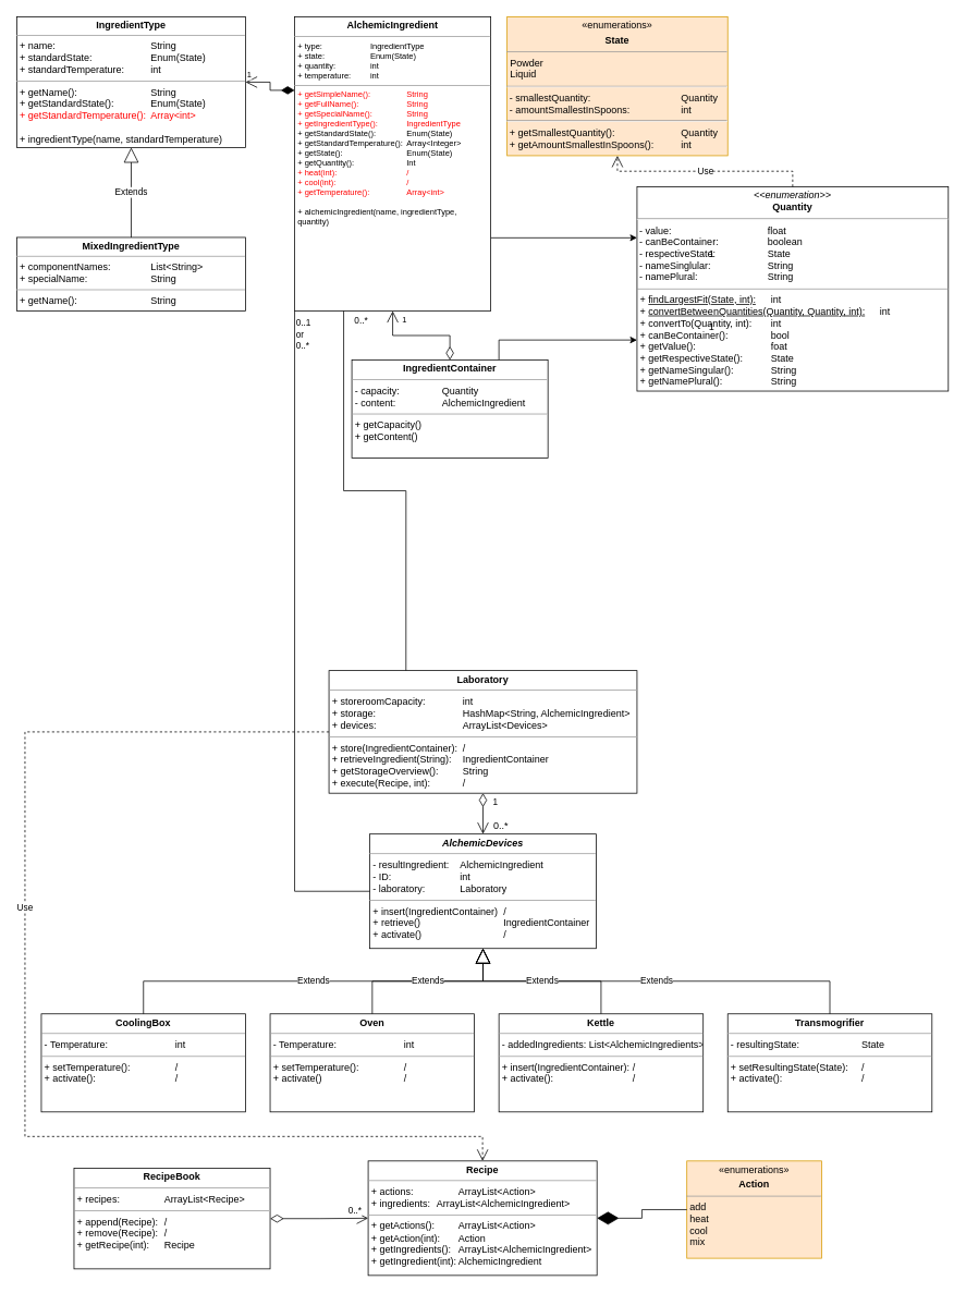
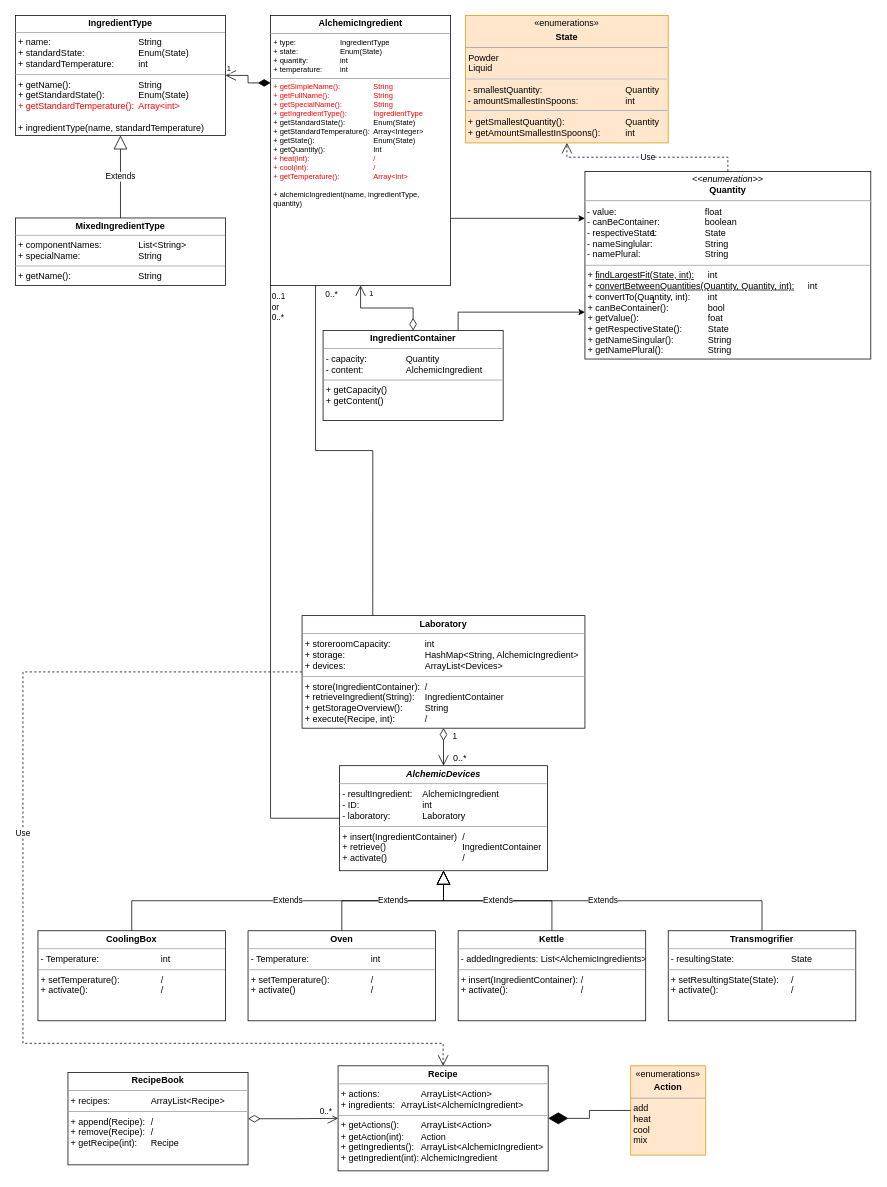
- <mxCell id="16" value="&lt;p style=&quot;margin: 0px ; margin-top: 4px ; text-align: center&quot;&gt;«enumerations»&lt;b&gt;&lt;br&gt;&lt;/b&gt;&lt;/p&gt;&lt;p style=&quot;margin: 0px ; margin-top: 4px ; text-align: center&quot;&gt;&lt;b&gt;Action&lt;/b&gt;&lt;/p&gt;&lt;hr size=&quot;1&quot;&gt;&lt;p style=&quot;margin: 0px ; margin-left: 4px&quot;&gt;add&lt;/p&gt;&lt;p style=&quot;margin: 0px ; margin-left: 4px&quot;&gt;heat&lt;/p&gt;&lt;p style=&quot;margin: 0px ; margin-left: 4px&quot;&gt;cool&lt;/p&gt;&lt;p style=&quot;margin: 0px ; margin-left: 4px&quot;&gt;mix&lt;/p&gt;" style="verticalAlign=top;align=left;overflow=fill;fontSize=12;fontFamily=Helvetica;html=1;expand=1;rounded=0;fillColor=#ffe6cc;strokeColor=#d79b00;" parent="1" vertex="1"><mxGeometry x="840" y="1420" width="165" height="119" as="geometry" /></mxCell>
+ <mxCell id="16" value="&lt;p style=&quot;margin: 0px ; margin-top: 4px ; text-align: center&quot;&gt;«enumerations»&lt;b&gt;&lt;br&gt;&lt;/b&gt;&lt;/p&gt;&lt;p style=&quot;margin: 0px ; margin-top: 4px ; text-align: center&quot;&gt;&lt;b&gt;Action&lt;/b&gt;&lt;/p&gt;&lt;hr size=&quot;1&quot;&gt;&lt;p style=&quot;margin: 0px ; margin-left: 4px&quot;&gt;add&lt;/p&gt;&lt;p style=&quot;margin: 0px ; margin-left: 4px&quot;&gt;heat&lt;/p&gt;&lt;p style=&quot;margin: 0px ; margin-left: 4px&quot;&gt;cool&lt;/p&gt;&lt;p style=&quot;margin: 0px ; margin-left: 4px&quot;&gt;mix&lt;/p&gt;" style="verticalAlign=top;align=left;overflow=fill;fontSize=12;fontFamily=Helvetica;html=1;expand=1;rounded=0;fillColor=#ffe6cc;strokeColor=#d79b00;" parent="1" vertex="1"><mxGeometry x="840" y="1420" width="100" height="119" as="geometry" /></mxCell>
